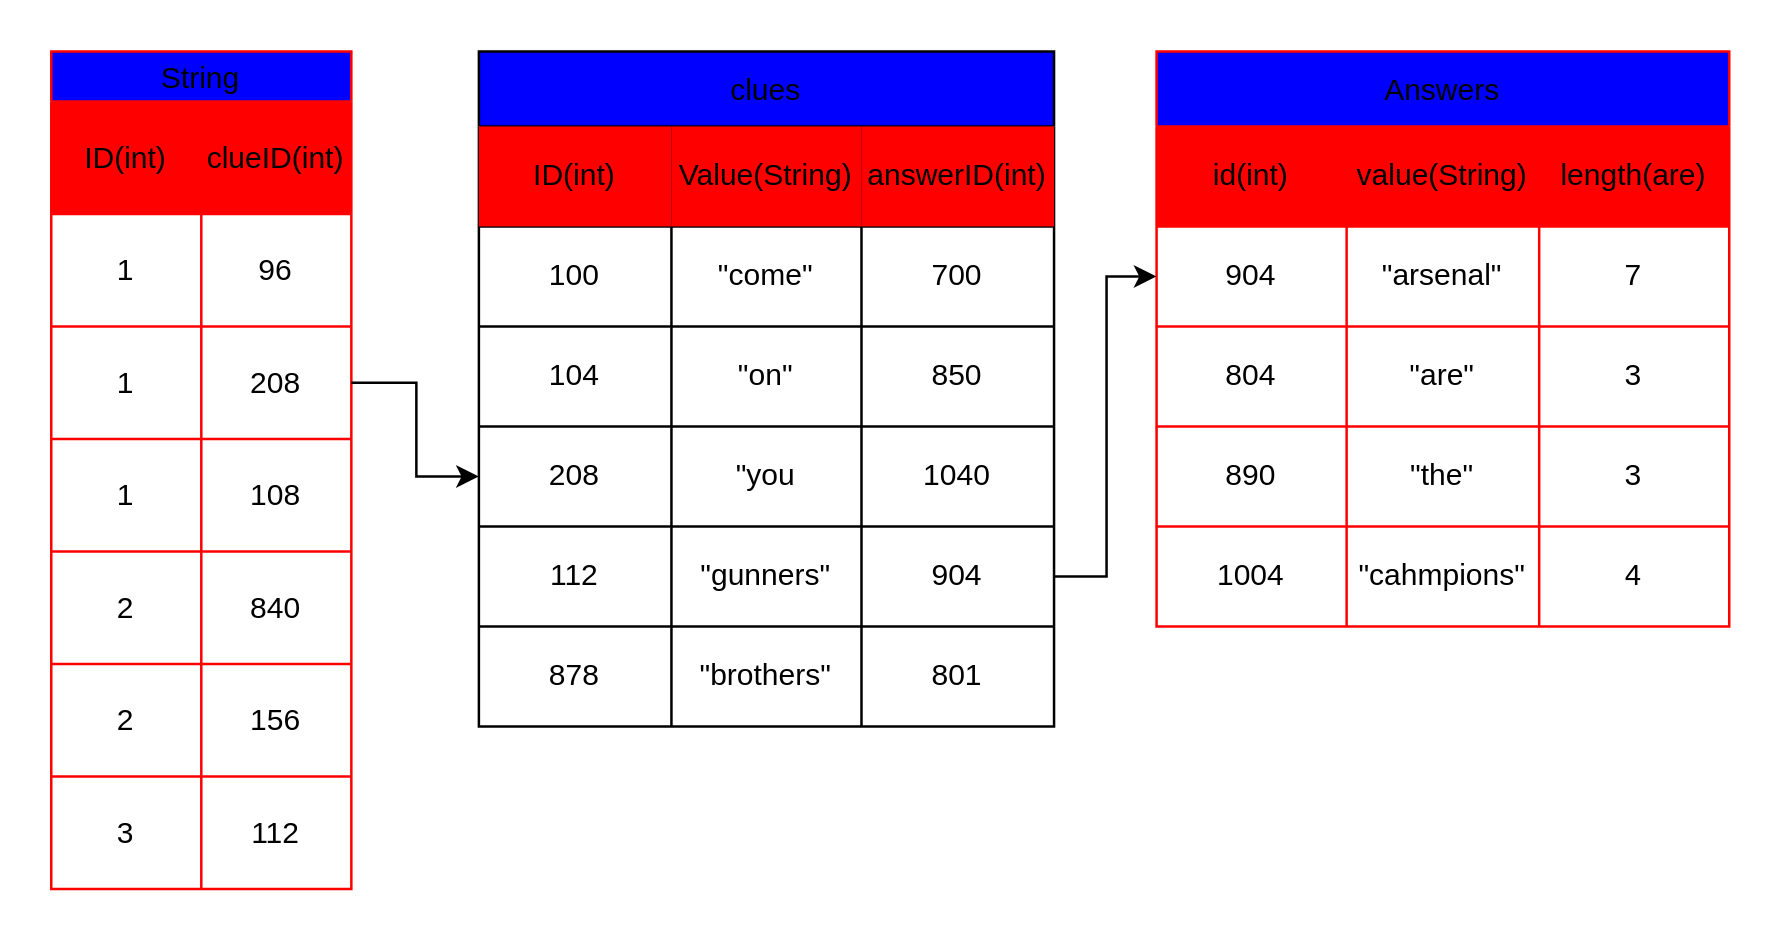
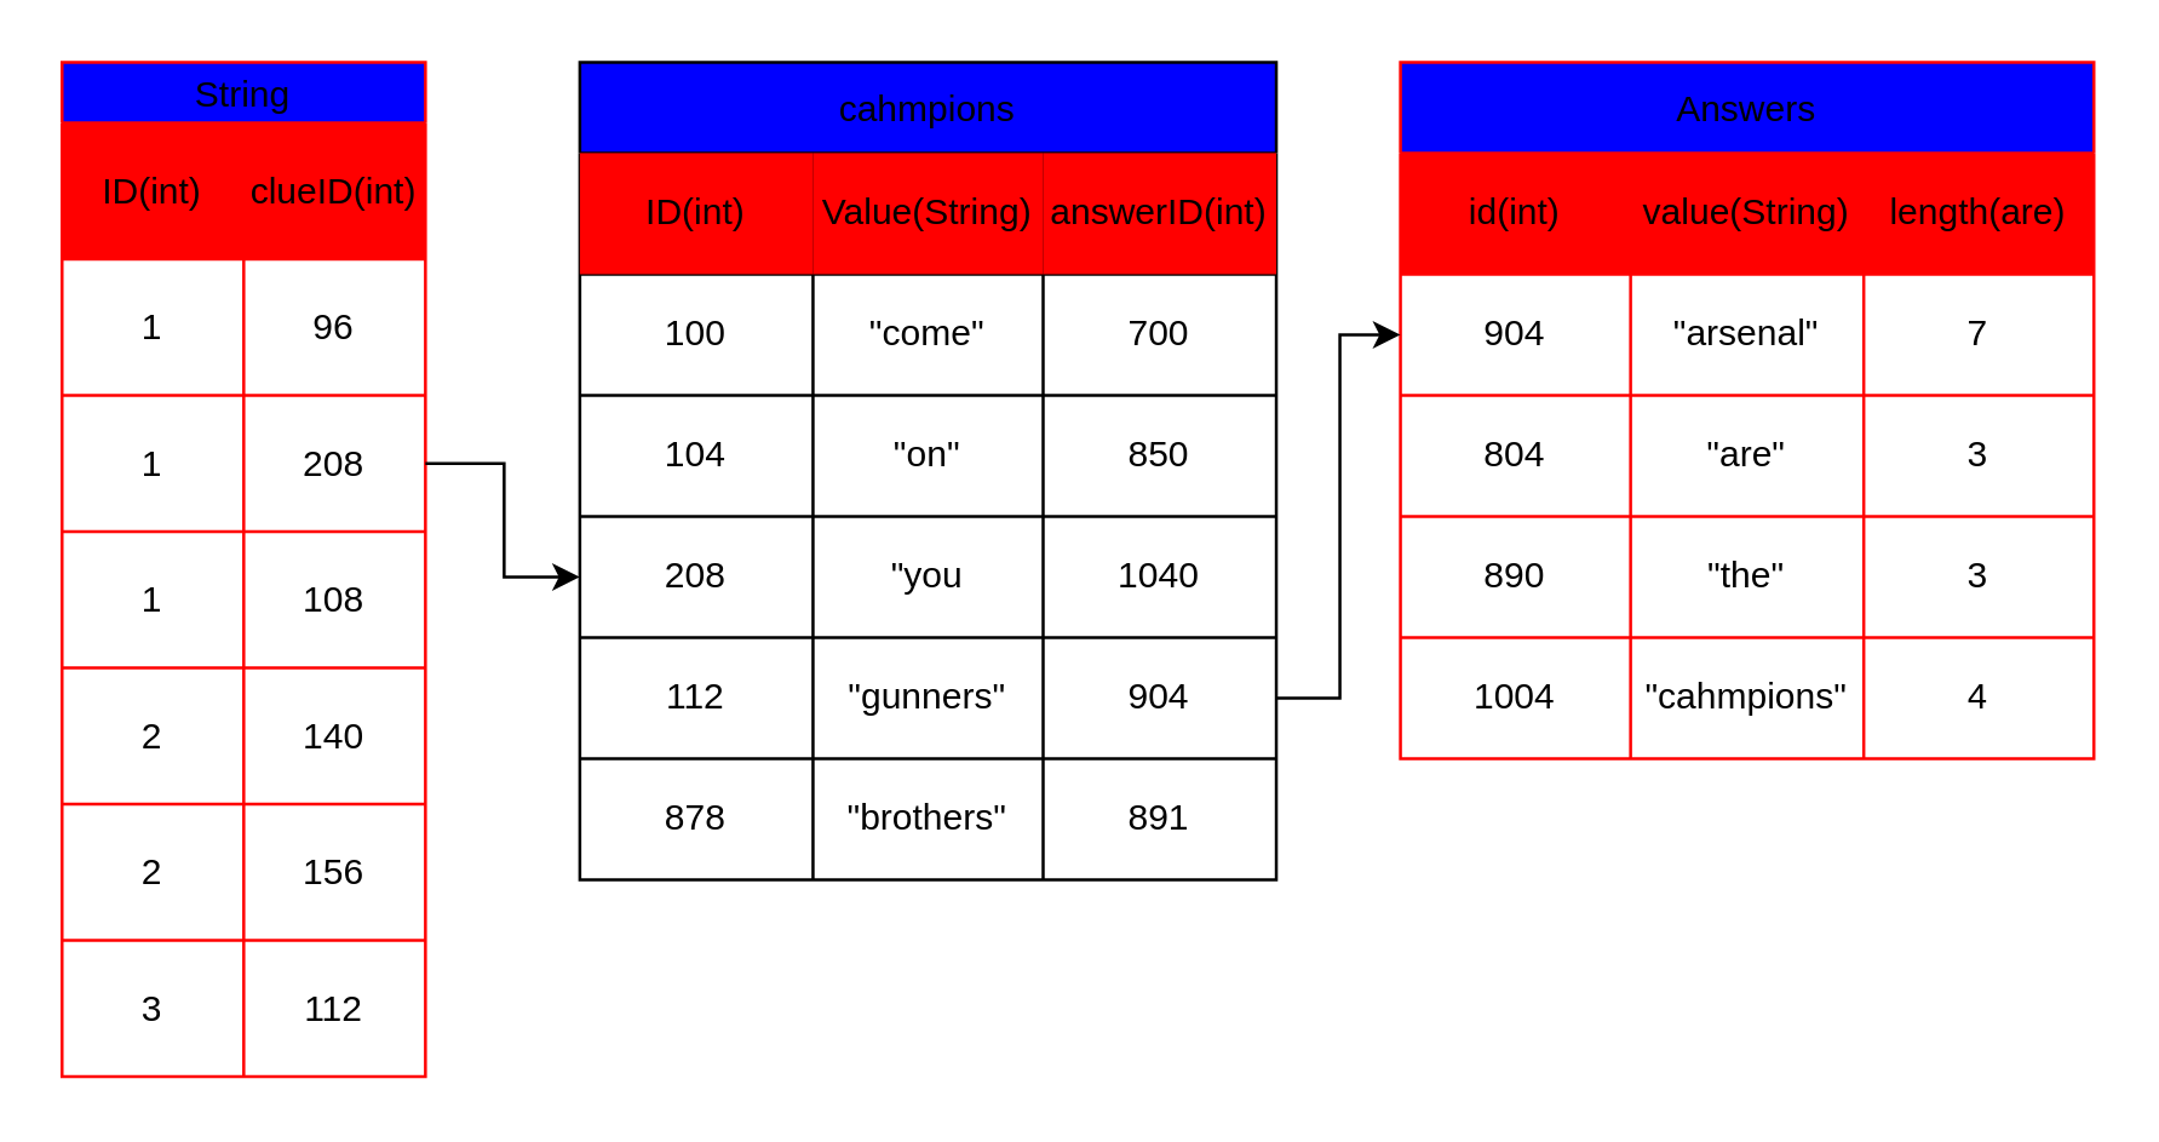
- <mxCell id="24" value="clues" style="shape=table;startSize=30;container=1;collapsible=0;childLayout=tableLayout;fillColor=#0000FF;" vertex="1" parent="1"><mxGeometry x="191" y="20" width="230" height="270" as="geometry" /></mxCell>
+ <mxCell id="24" value="cahmpions" style="shape=table;startSize=30;container=1;collapsible=0;childLayout=tableLayout;fillColor=#0000FF;" vertex="1" parent="1"><mxGeometry x="191" y="20" width="230" height="270" as="geometry" /></mxCell>
- <mxCell id="17" value="840" style="shape=partialRectangle;html=1;whiteSpace=wrap;connectable=0;overflow=hidden;fillColor=none;top=0;left=0;bottom=0;right=0;pointerEvents=1;" vertex="1" parent="15"><mxGeometry x="60" width="60" height="45" as="geometry"><mxRectangle width="60" height="45" as="alternateBounds" /></mxGeometry></mxCell>
+ <mxCell id="17" value="140" style="shape=partialRectangle;html=1;whiteSpace=wrap;connectable=0;overflow=hidden;fillColor=none;top=0;left=0;bottom=0;right=0;pointerEvents=1;" vertex="1" parent="15"><mxGeometry x="60" width="60" height="45" as="geometry"><mxRectangle width="60" height="45" as="alternateBounds" /></mxGeometry></mxCell>
- <mxCell id="48" value="801" style="shape=partialRectangle;html=1;whiteSpace=wrap;connectable=0;overflow=hidden;fillColor=none;top=0;left=0;bottom=0;right=0;pointerEvents=1;" vertex="1" parent="45"><mxGeometry x="153" width="77" height="40" as="geometry"><mxRectangle width="77" height="40" as="alternateBounds" /></mxGeometry></mxCell>
+ <mxCell id="48" value="891" style="shape=partialRectangle;html=1;whiteSpace=wrap;connectable=0;overflow=hidden;fillColor=none;top=0;left=0;bottom=0;right=0;pointerEvents=1;" vertex="1" parent="45"><mxGeometry x="153" width="77" height="40" as="geometry"><mxRectangle width="77" height="40" as="alternateBounds" /></mxGeometry></mxCell>
